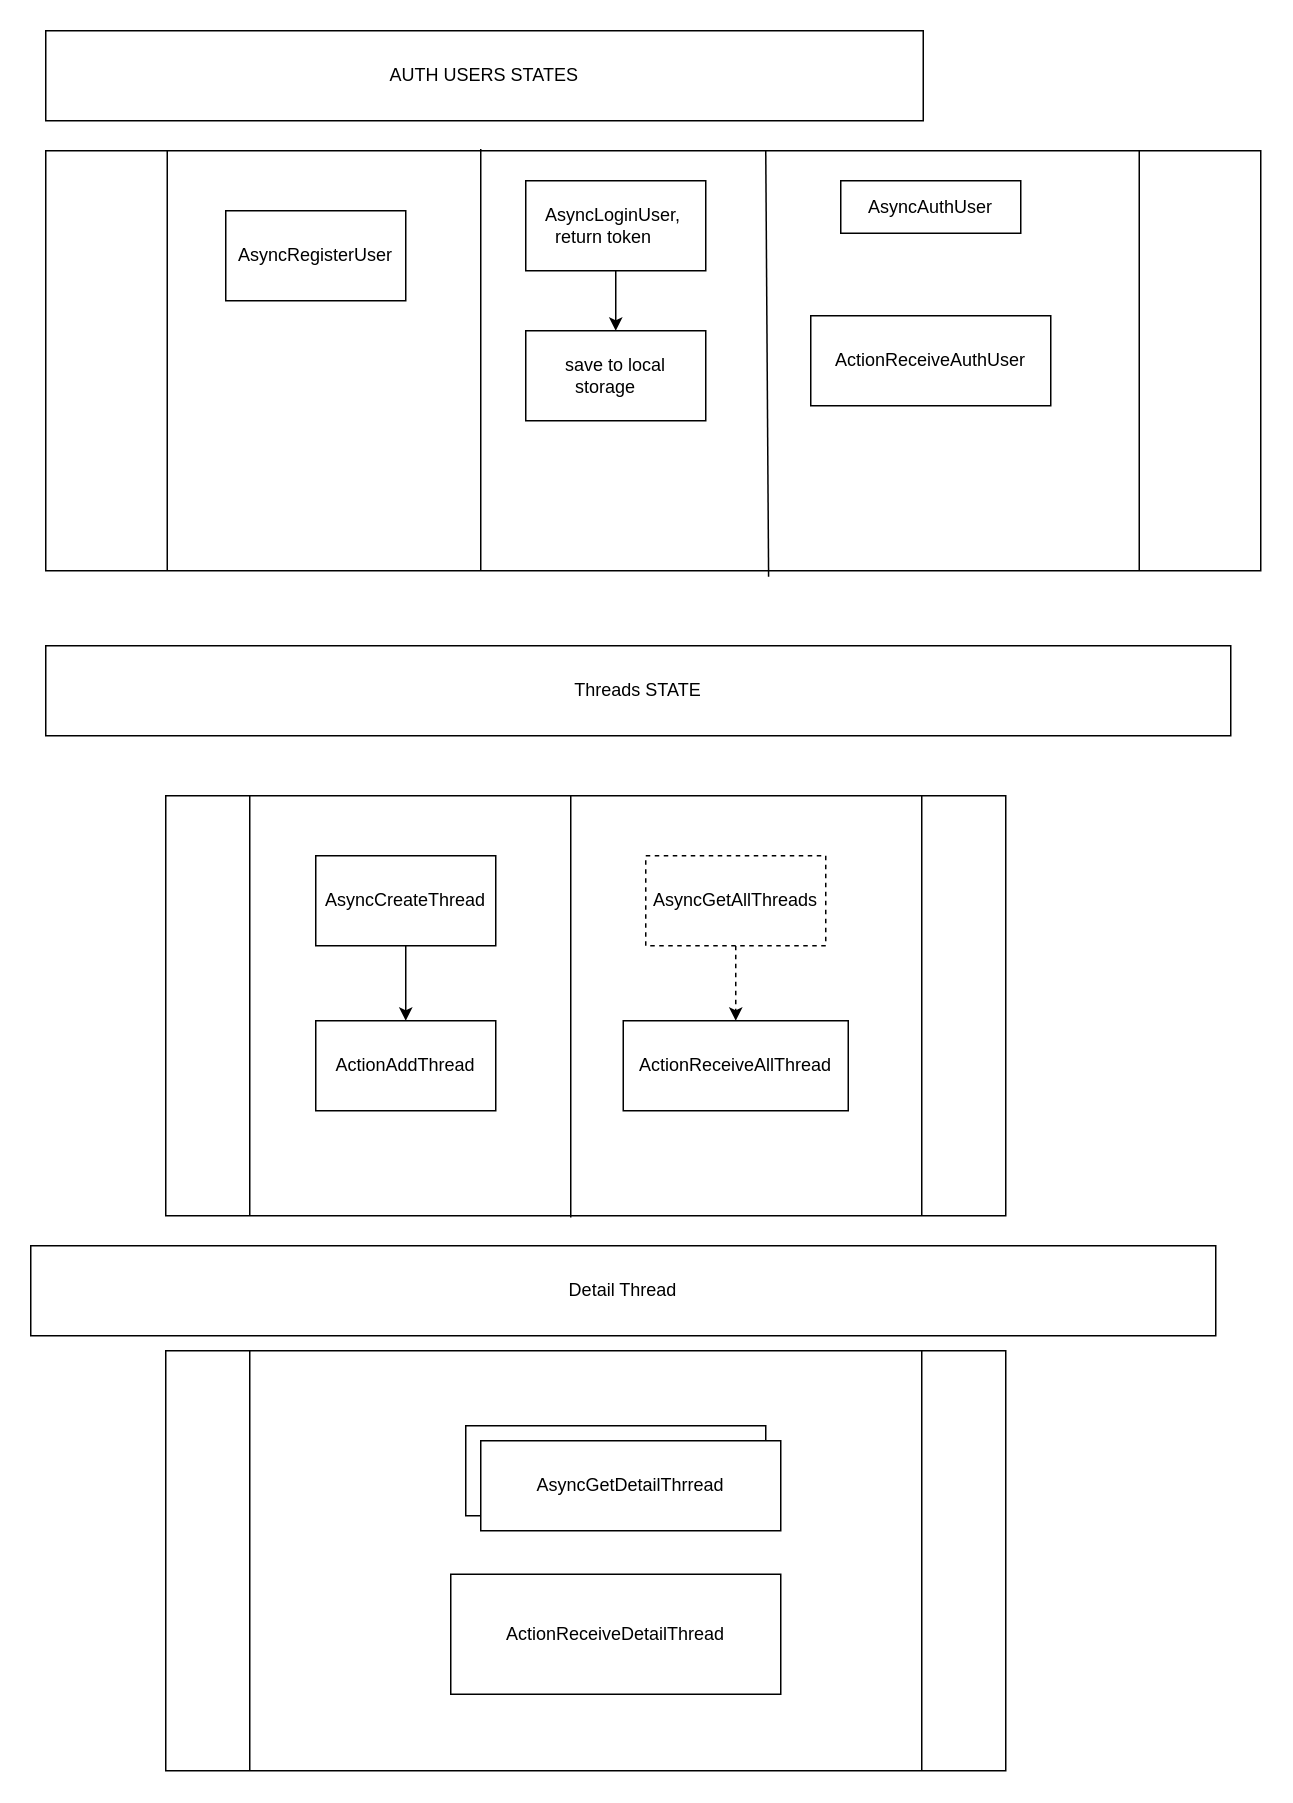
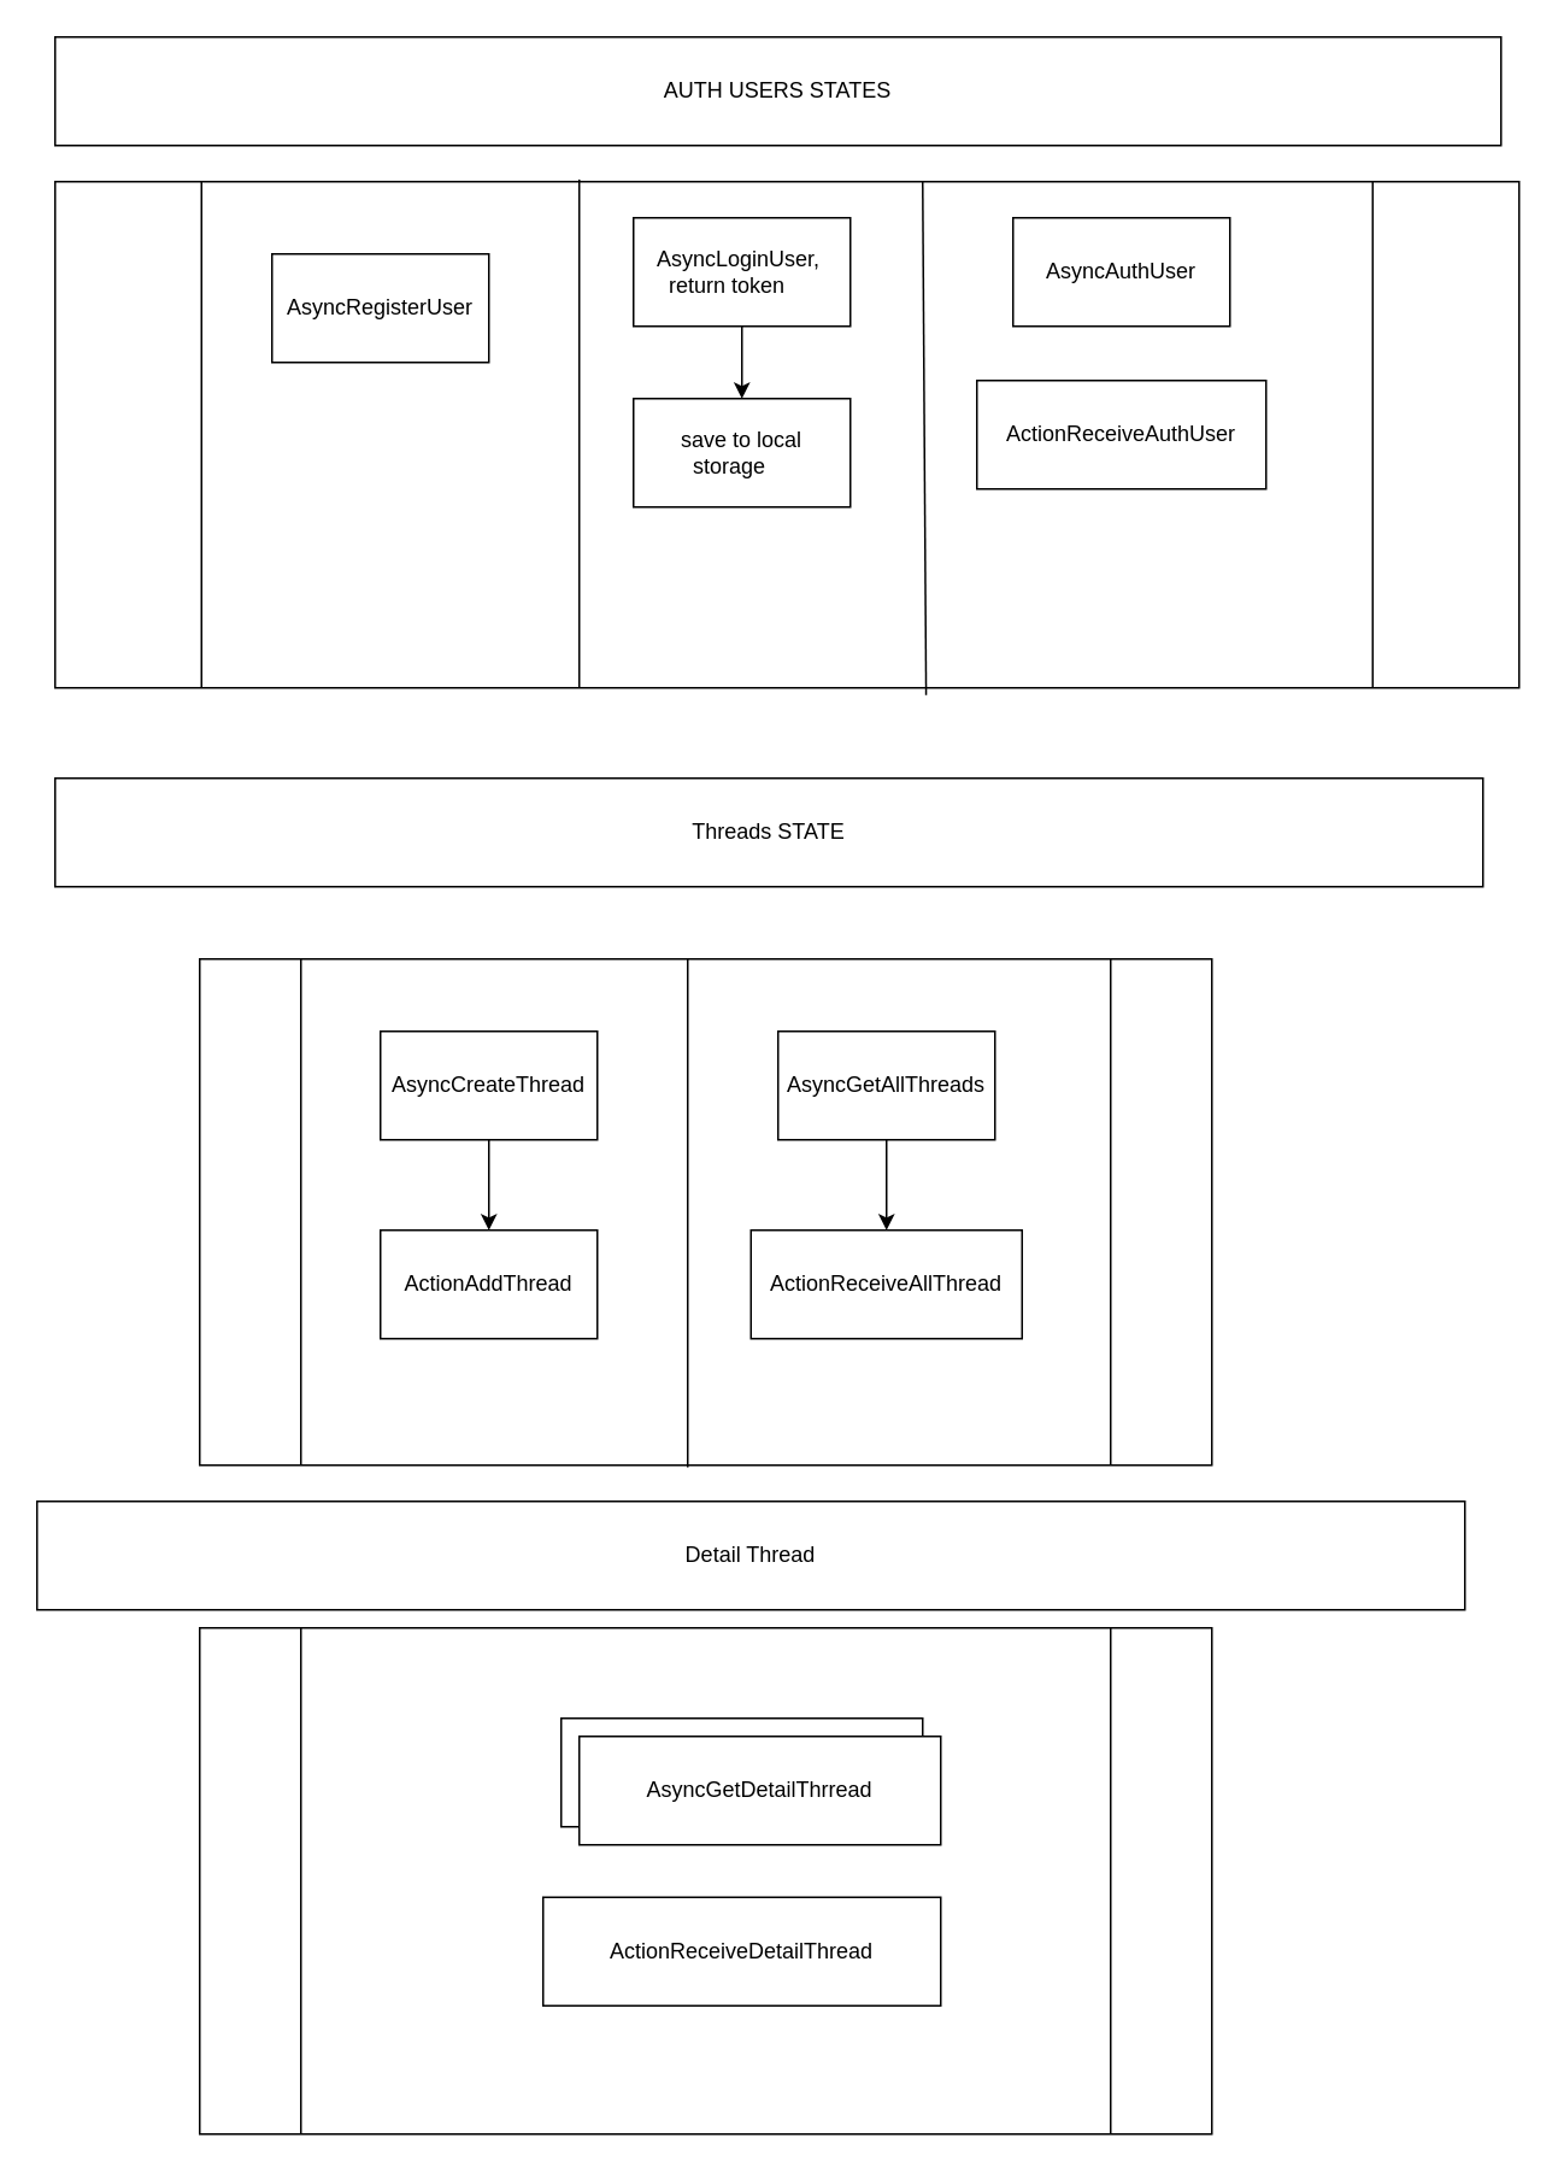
- <mxCell id="3" value="AUTH USERS STATES" style="rounded=0;whiteSpace=wrap;html=1;" vertex="1" parent="1"><mxGeometry x="30" y="20" width="585" height="60" as="geometry" /></mxCell>
+ <mxCell id="3" value="AUTH USERS STATES" style="rounded=0;whiteSpace=wrap;html=1;" vertex="1" parent="1"><mxGeometry x="30" y="20" width="800" height="60" as="geometry" /></mxCell>
- <mxCell id="10" value="AsyncAuthUser" style="rounded=0;whiteSpace=wrap;html=1;" vertex="1" parent="1"><mxGeometry x="560" y="120" width="120" height="35" as="geometry" /></mxCell>
+ <mxCell id="10" value="AsyncAuthUser" style="rounded=0;whiteSpace=wrap;html=1;" vertex="1" parent="1"><mxGeometry x="560" y="120" width="120" height="60" as="geometry" /></mxCell>
- <mxCell id="18" value="AsyncGetAllThreads" style="rounded=0;whiteSpace=wrap;html=1;dashed=1;" vertex="1" parent="1"><mxGeometry x="430" y="570" width="120" height="60" as="geometry" /></mxCell>
+ <mxCell id="18" value="AsyncGetAllThreads" style="rounded=0;whiteSpace=wrap;html=1;" vertex="1" parent="1"><mxGeometry x="430" y="570" width="120" height="60" as="geometry" /></mxCell>
- <mxCell id="17" style="edgeStyle=orthogonalEdgeStyle;rounded=0;orthogonalLoop=1;jettySize=auto;html=1;exitX=0.5;exitY=1;exitDx=0;exitDy=0;dashed=1;" edge="1" parent="1" source="18" target="20"><mxGeometry relative="1" as="geometry" /></mxCell>
+ <mxCell id="17" style="edgeStyle=orthogonalEdgeStyle;rounded=0;orthogonalLoop=1;jettySize=auto;html=1;exitX=0.5;exitY=1;exitDx=0;exitDy=0;" edge="1" parent="1" source="18" target="20"><mxGeometry relative="1" as="geometry" /></mxCell>
- <mxCell id="24" value="ActionReceiveDetailThread" style="rounded=0;whiteSpace=wrap;html=1;" vertex="1" parent="1"><mxGeometry x="300" y="1049" width="220" height="80" as="geometry" /></mxCell>
+ <mxCell id="24" value="ActionReceiveDetailThread" style="rounded=0;whiteSpace=wrap;html=1;" vertex="1" parent="1"><mxGeometry x="300" y="1049" width="220" height="60" as="geometry" /></mxCell>
